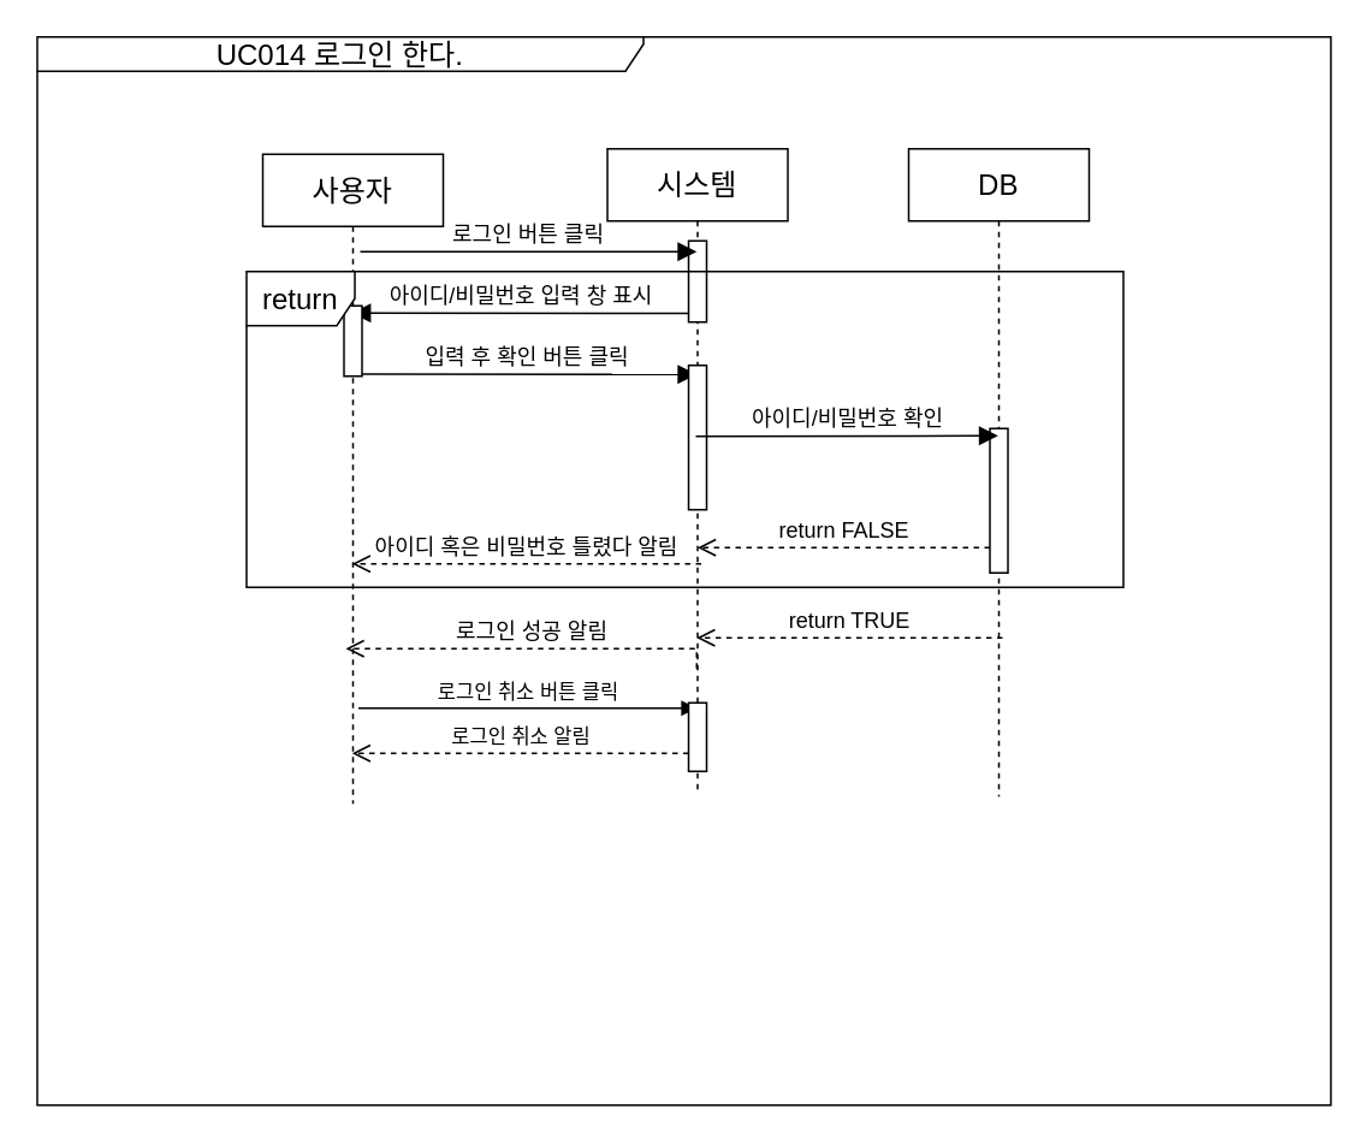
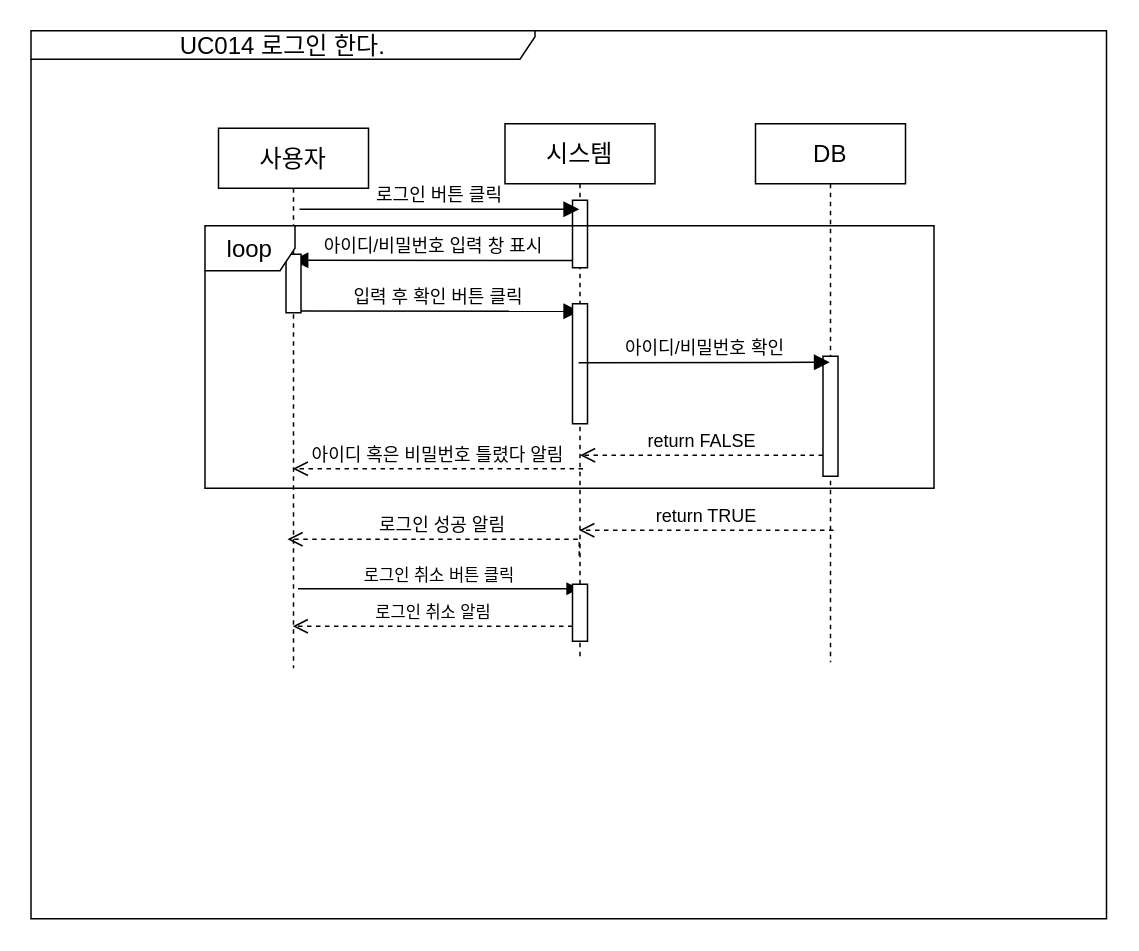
- <mxCell id="15" value="return" style="shape=umlFrame;whiteSpace=wrap;html=1;pointerEvents=0;fontSize=16;" parent="1" vertex="1"><mxGeometry x="136" y="150" width="486" height="175" as="geometry" /></mxCell>
+ <mxCell id="15" value="loop" style="shape=umlFrame;whiteSpace=wrap;html=1;pointerEvents=0;fontSize=16;" parent="1" vertex="1"><mxGeometry x="136" y="150" width="486" height="175" as="geometry" /></mxCell>
